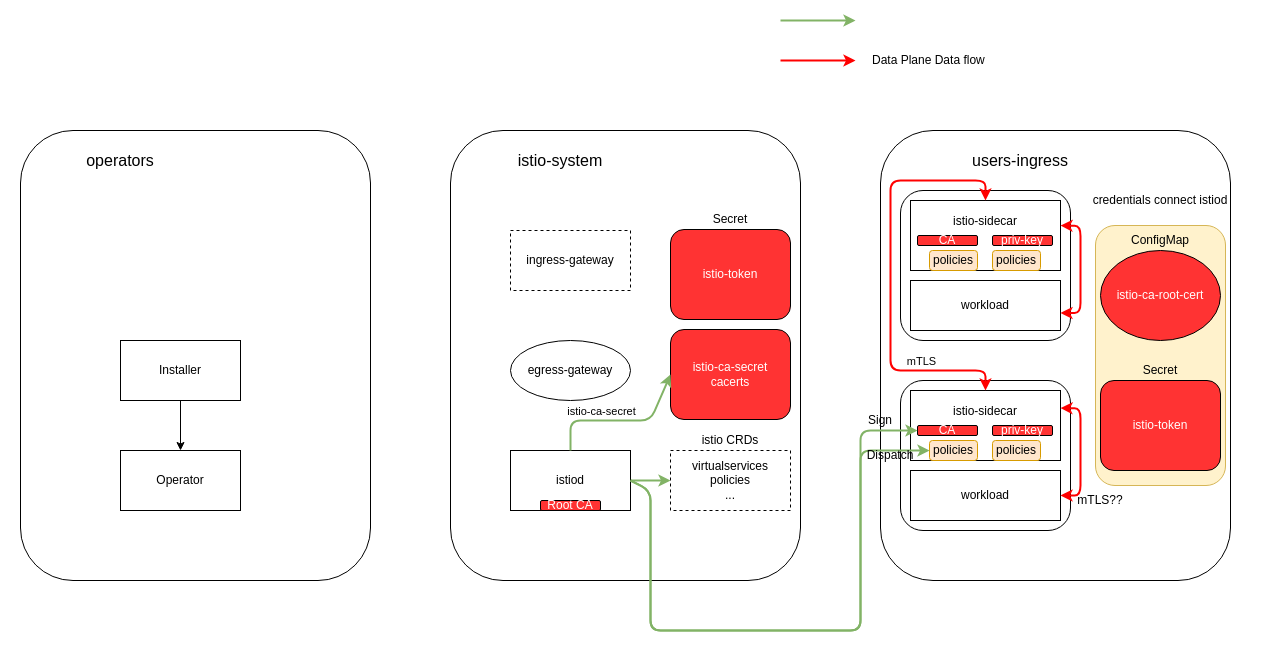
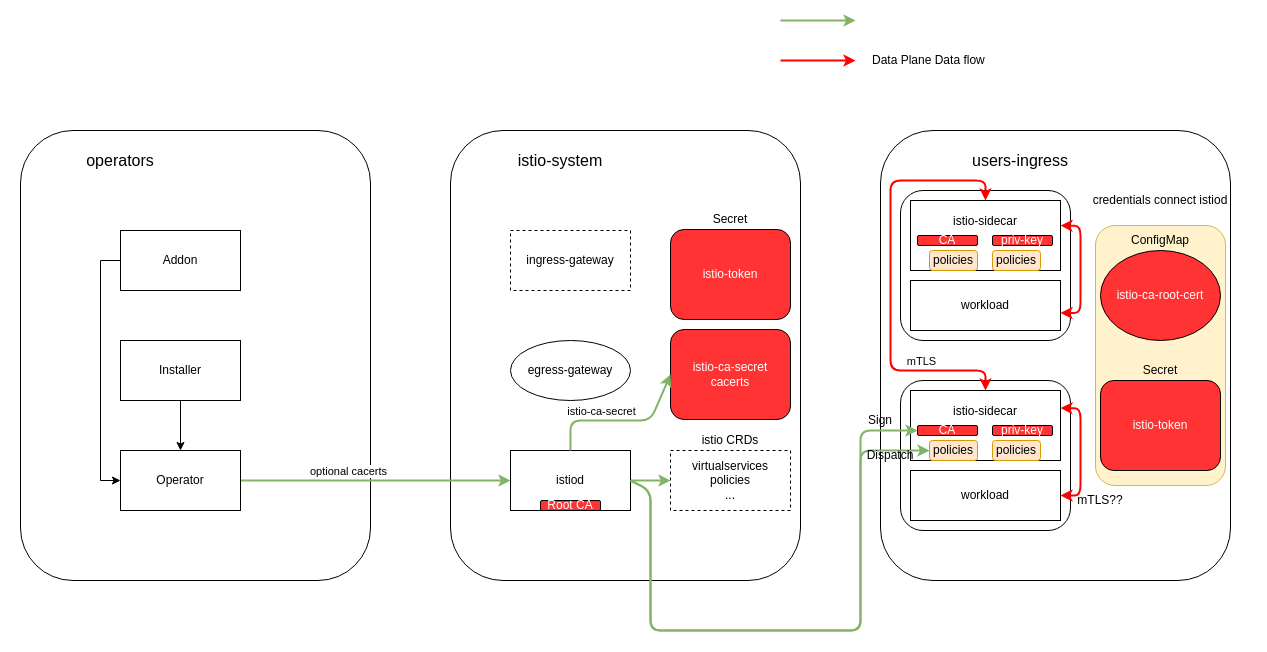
+ <mxCell id="6" value="Addon" style="rounded=0;whiteSpace=wrap;html=1;" parent="1" vertex="1"><mxGeometry x="120" y="230" width="120" height="60" as="geometry" /></mxCell>
+ <mxCell id="5" style="edgeStyle=orthogonalEdgeStyle;rounded=0;orthogonalLoop=1;jettySize=auto;html=1;exitX=0;exitY=0.5;exitDx=0;exitDy=0;entryX=0;entryY=0.5;entryDx=0;entryDy=0;" parent="1" source="6" target="11" edge="1"><mxGeometry relative="1" as="geometry" /></mxCell>
+ <mxCell id="9" style="edgeStyle=orthogonalEdgeStyle;rounded=0;orthogonalLoop=1;jettySize=auto;html=1;exitX=1;exitY=0.5;exitDx=0;exitDy=0;entryX=0;entryY=0.5;entryDx=0;entryDy=0;fillColor=#d5e8d4;strokeColor=#82b366;strokeWidth=2;" parent="1" source="11" target="18" edge="1"><mxGeometry relative="1" as="geometry" /></mxCell>
+ <mxCell id="10" value="optional cacerts" style="edgeLabel;html=1;align=center;verticalAlign=middle;resizable=0;points=[];" parent="9" vertex="1" connectable="0"><mxGeometry x="-0.207" y="-1" relative="1" as="geometry"><mxPoint y="-11" as="offset" /></mxGeometry></mxCell>
